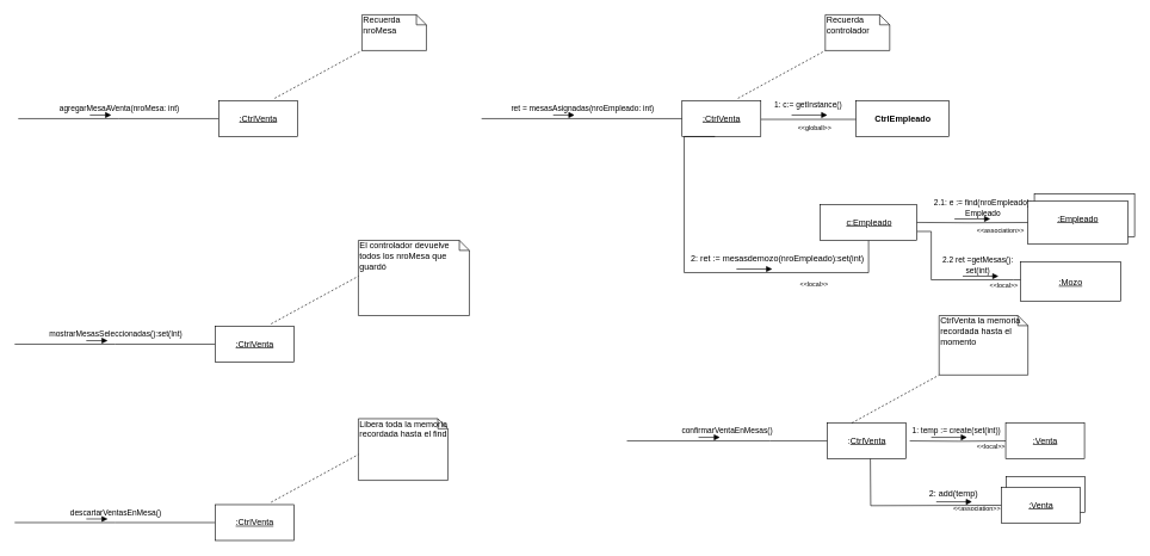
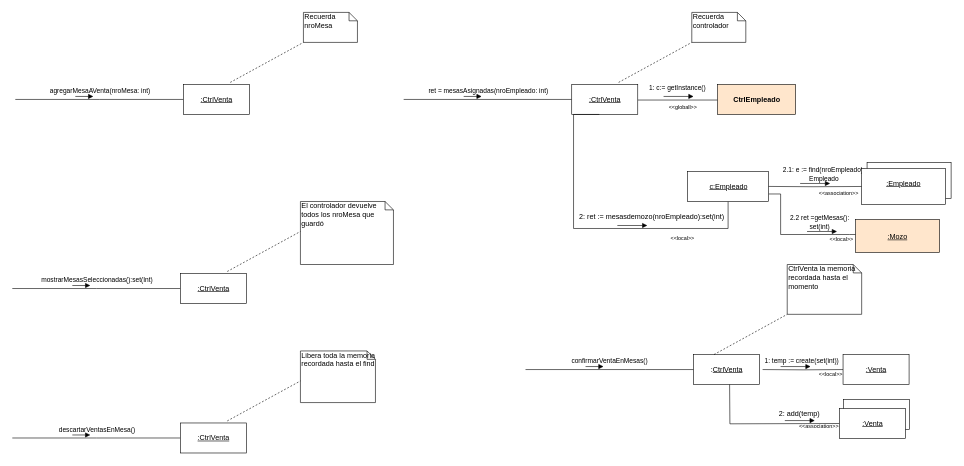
- <mxCell id="47" value="&lt;b&gt;CtrlEmpleado&lt;/b&gt;" style="html=1;" parent="1" vertex="1"><mxGeometry x="1195" y="140" width="130" height="50" as="geometry" /></mxCell>
+ <mxCell id="47" value="&lt;b&gt;CtrlEmpleado&lt;/b&gt;" style="html=1;fillColor=#ffe6cc;" parent="1" vertex="1"><mxGeometry x="1195" y="140" width="130" height="50" as="geometry" /></mxCell>
- <mxCell id="56" value="&lt;p style=&quot;margin: 0px ; margin-top: 4px ; text-align: center&quot;&gt;&lt;br&gt;&lt;/p&gt;&lt;p style=&quot;margin: 0px ; margin-top: 4px ; text-align: center&quot;&gt;&lt;u&gt;:Mozo&lt;br&gt;&lt;/u&gt;&lt;/p&gt;&lt;div style=&quot;height: 2px&quot;&gt;&lt;/div&gt;" style="verticalAlign=top;align=left;overflow=fill;fontSize=12;fontFamily=Helvetica;html=1;" parent="1" vertex="1"><mxGeometry x="1425" y="365" width="140" height="55" as="geometry" /></mxCell>
+ <mxCell id="56" value="&lt;p style=&quot;margin: 0px ; margin-top: 4px ; text-align: center&quot;&gt;&lt;br&gt;&lt;/p&gt;&lt;p style=&quot;margin: 0px ; margin-top: 4px ; text-align: center&quot;&gt;&lt;u&gt;:Mozo&lt;br&gt;&lt;/u&gt;&lt;/p&gt;&lt;div style=&quot;height: 2px&quot;&gt;&lt;/div&gt;" style="verticalAlign=top;align=left;overflow=fill;fontSize=12;fontFamily=Helvetica;html=1;fillColor=#ffe6cc;" parent="1" vertex="1"><mxGeometry x="1425" y="365" width="140" height="55" as="geometry" /></mxCell>
